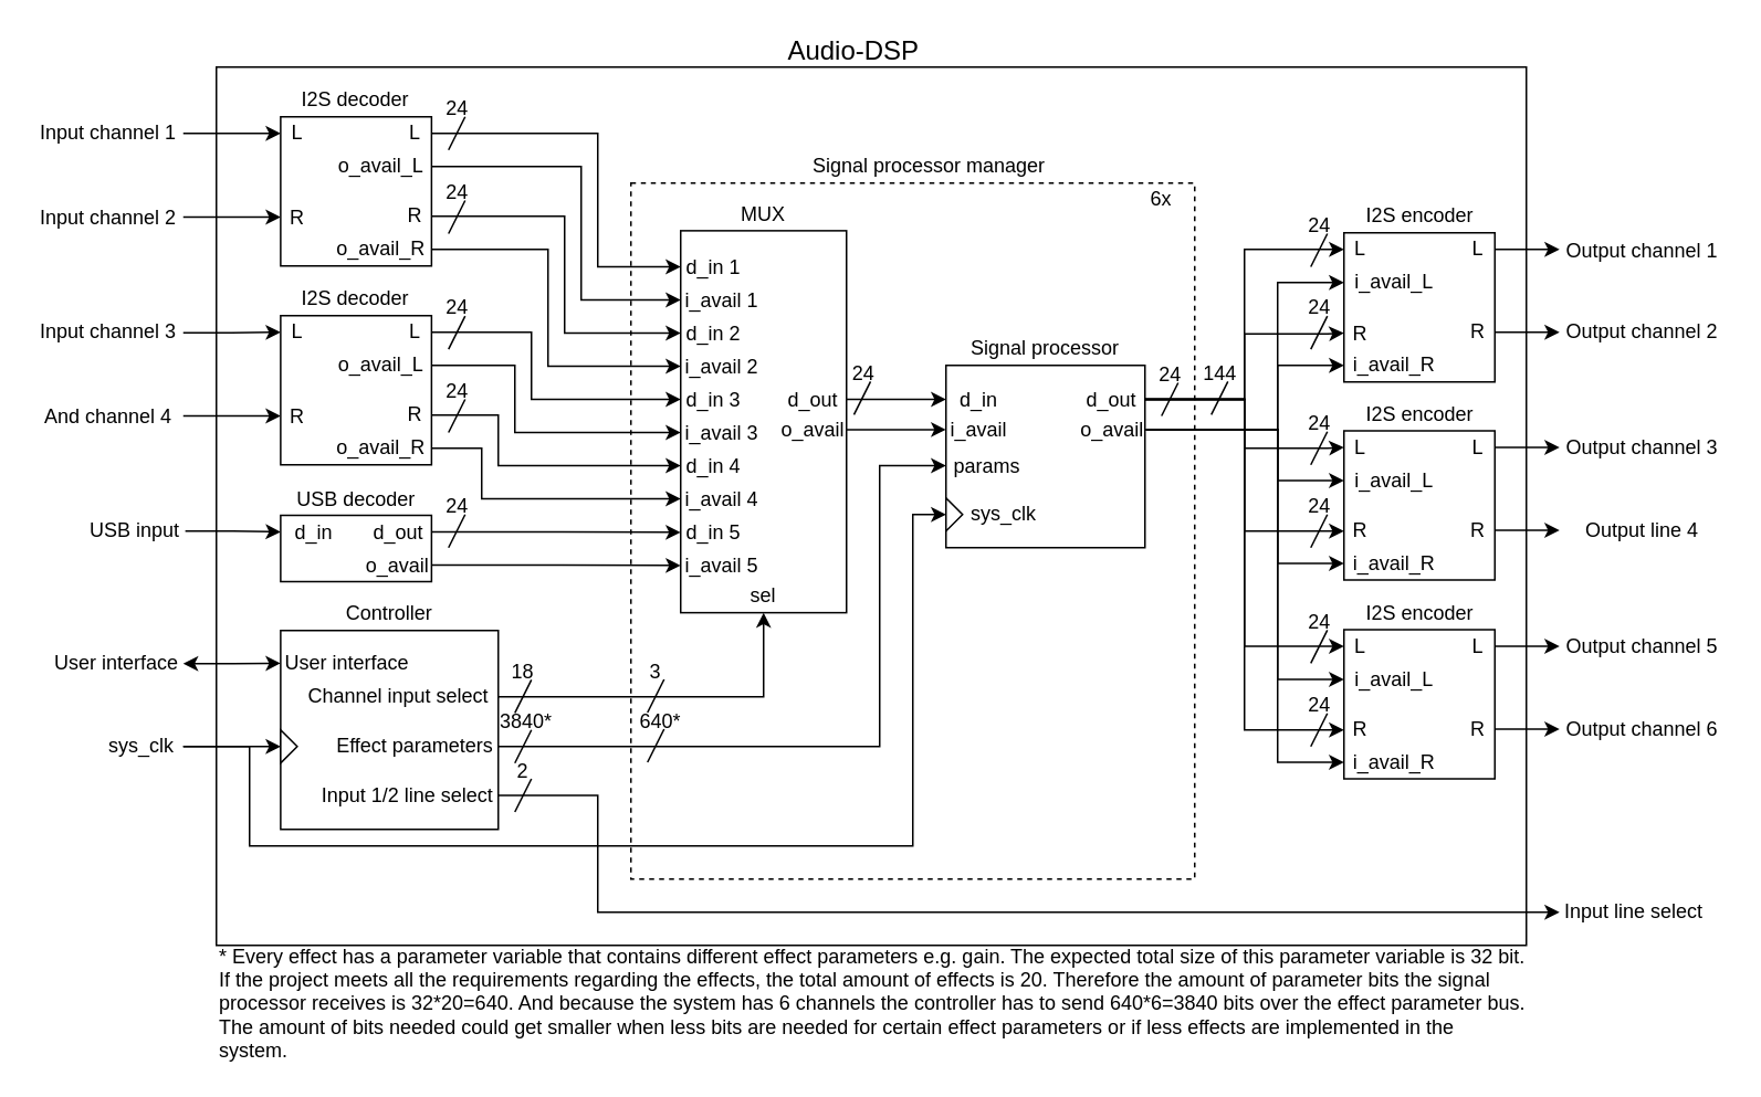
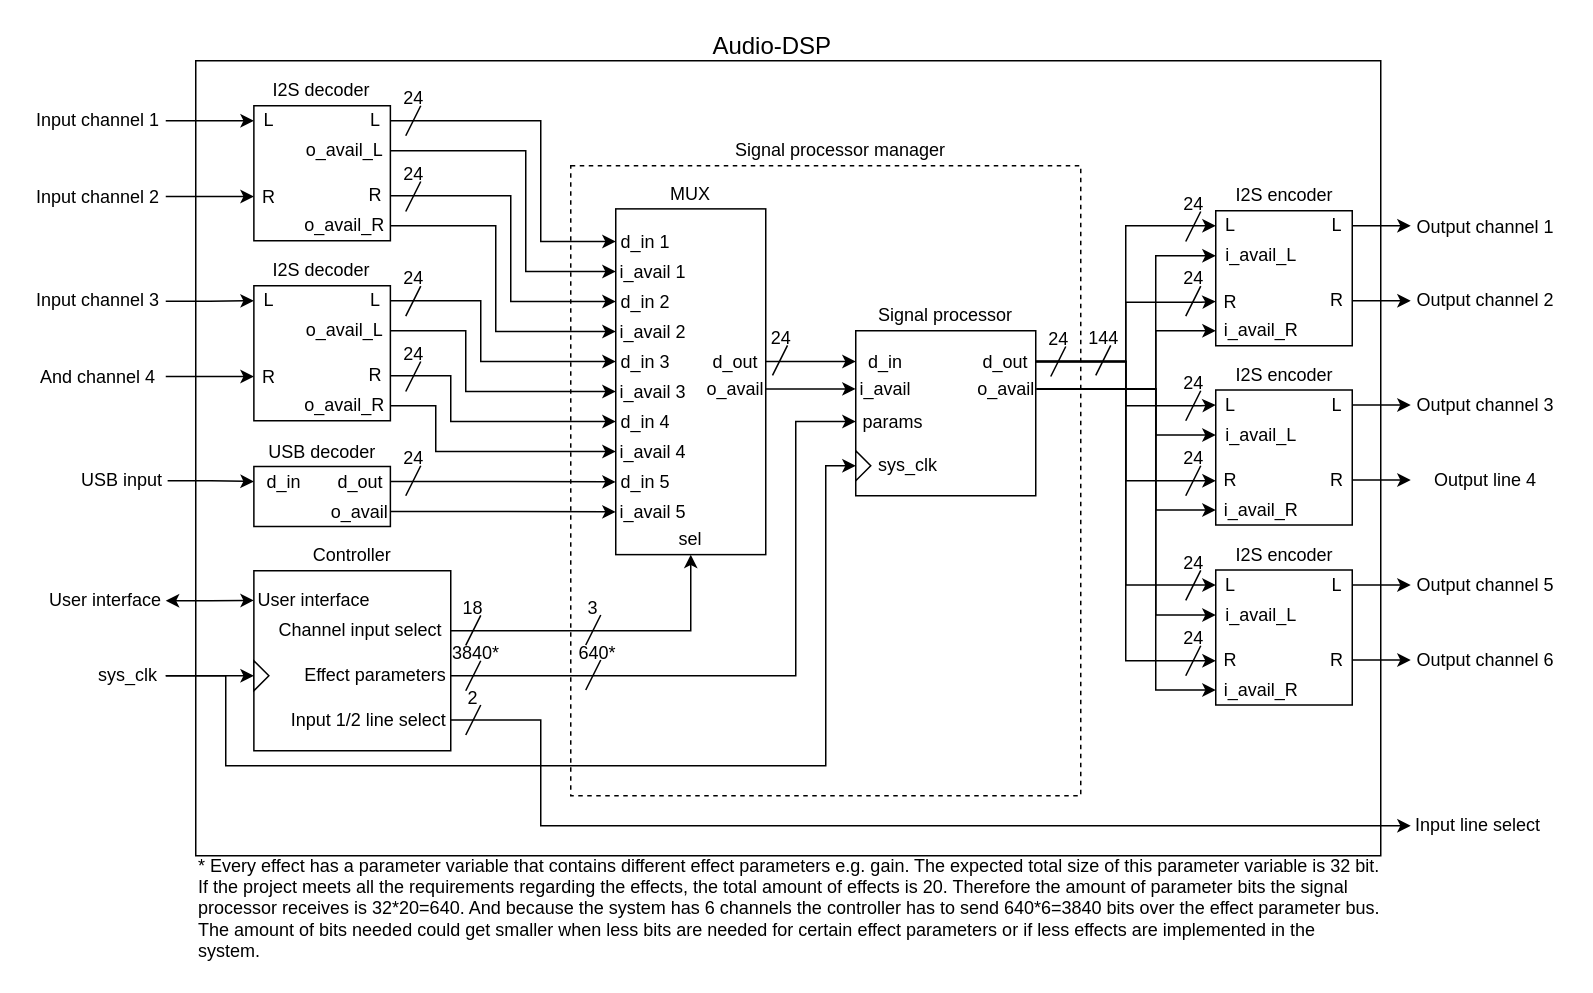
- <mxCell id="23" value="6x" style="text;html=1;strokeColor=none;fillColor=none;align=center;verticalAlign=middle;whiteSpace=wrap;rounded=0;dashed=1;fontSize=12;" parent="1" vertex="1"><mxGeometry x="680" y="110" width="40" height="20" as="geometry" /></mxCell>
